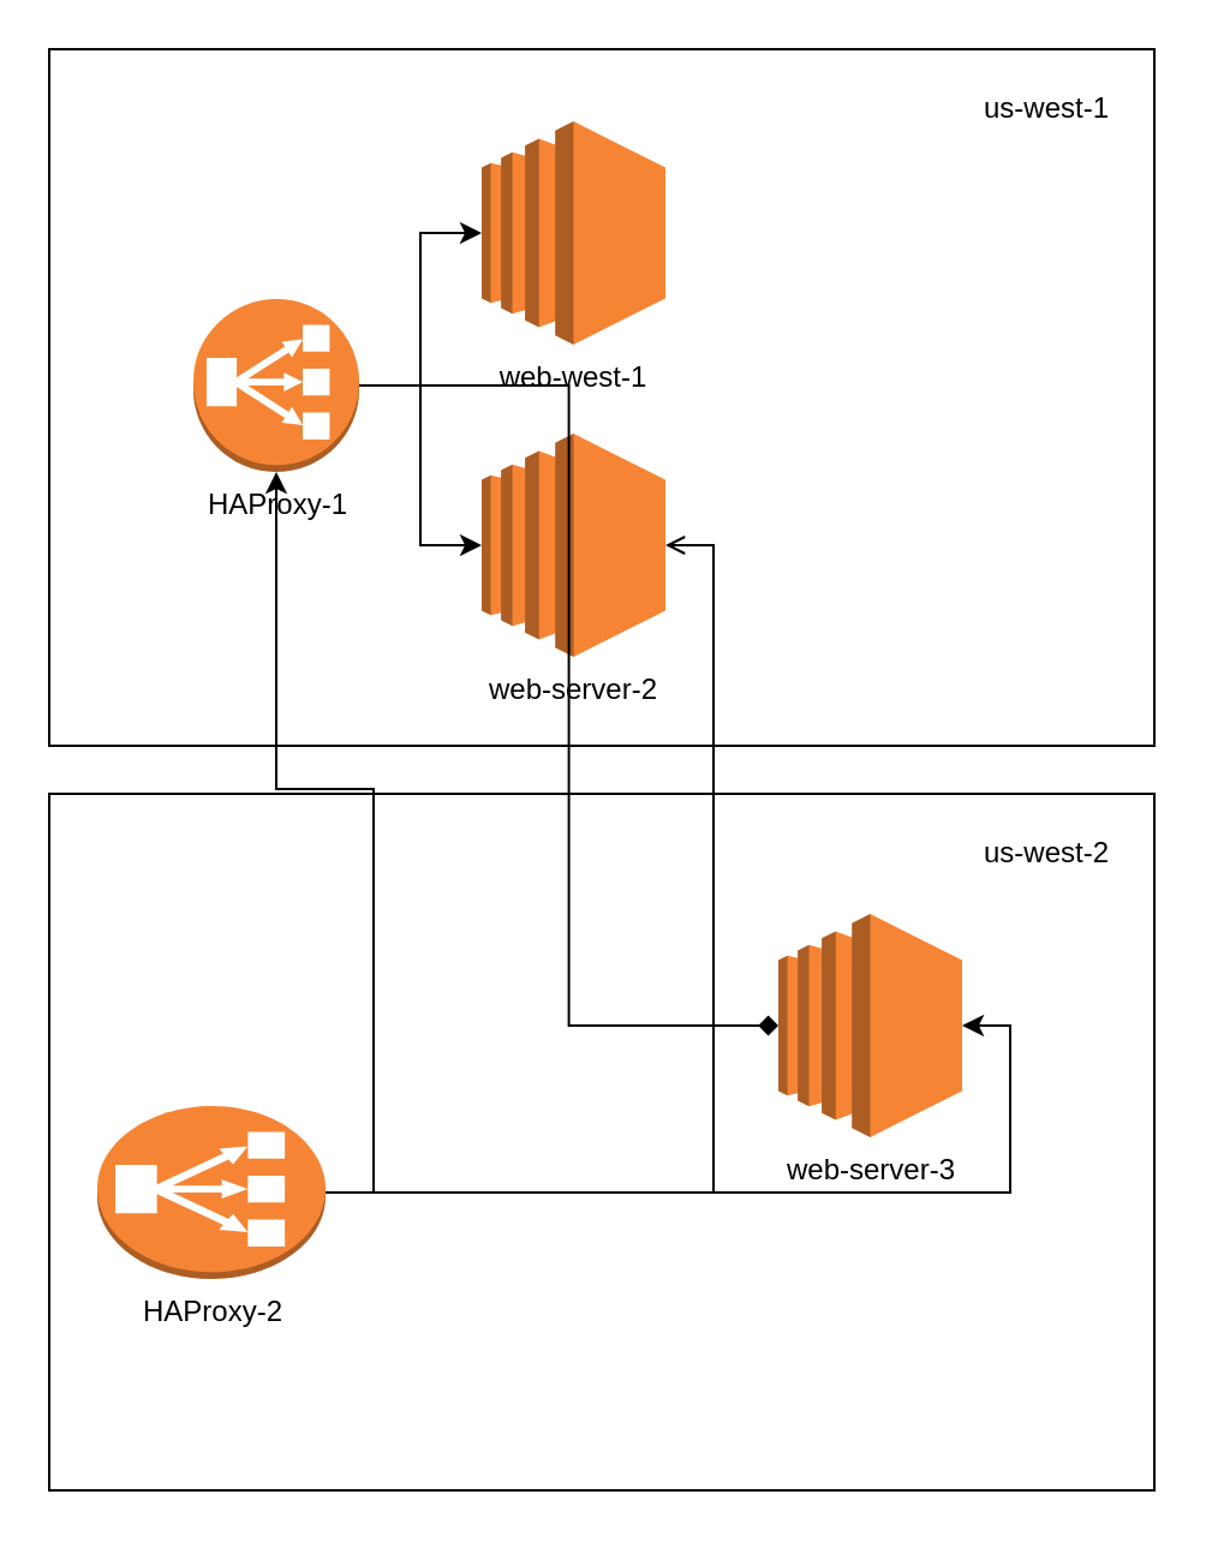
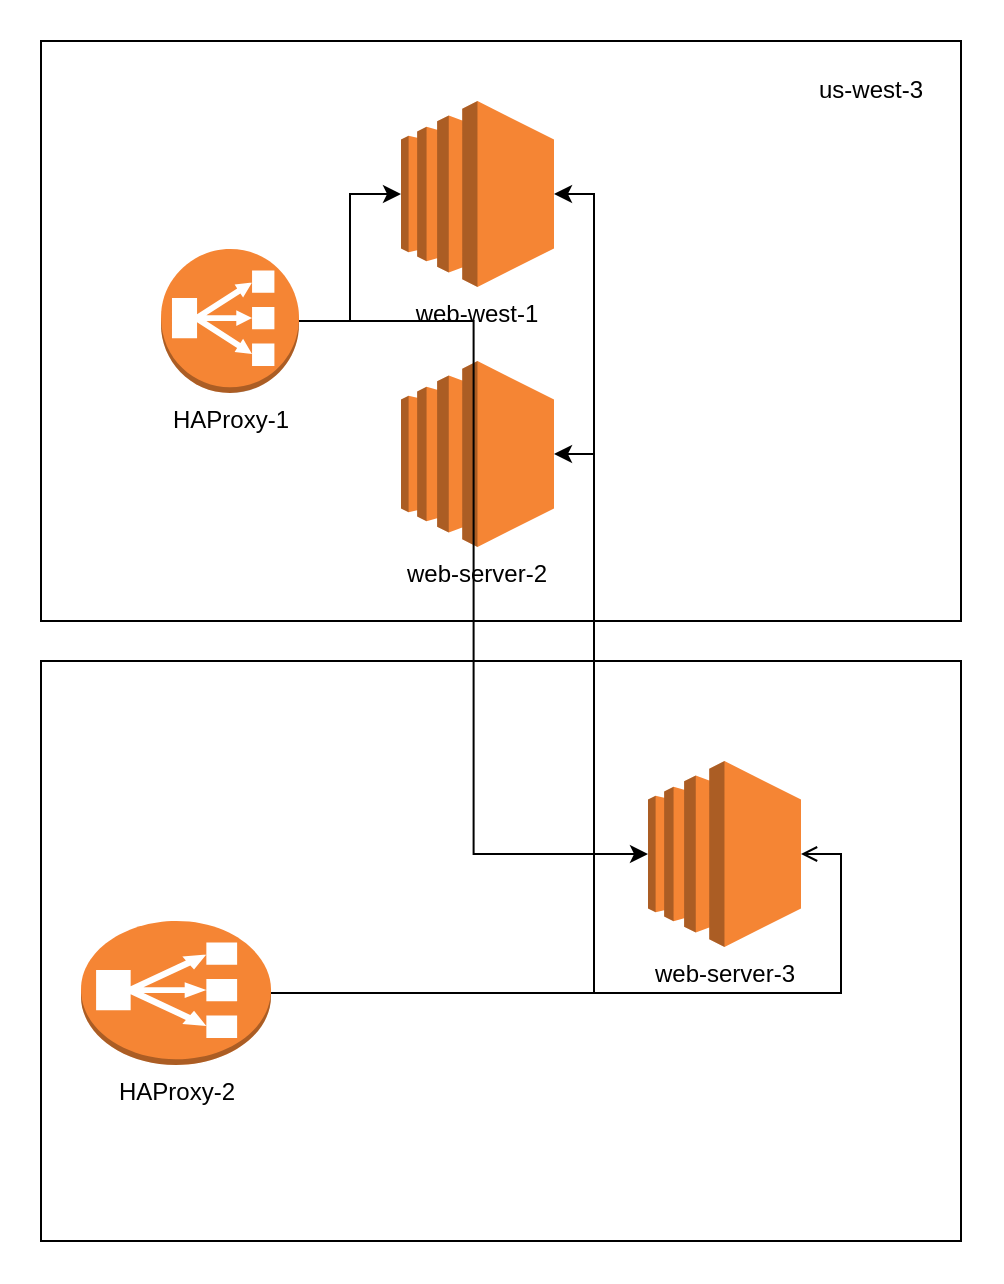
- <mxCell id="6" value="us-west-1" style="text;html=1;align=center;verticalAlign=middle;resizable=0;points=[];autosize=1;strokeColor=none;fillColor=none;" vertex="1" parent="1"><mxGeometry x="400" y="30" width="70" height="30" as="geometry" /></mxCell>
+ <mxCell id="6" value="us-west-3" style="text;html=1;align=center;verticalAlign=middle;resizable=0;points=[];autosize=1;strokeColor=none;fillColor=none;" vertex="1" parent="1"><mxGeometry x="400" y="30" width="70" height="30" as="geometry" /></mxCell>
- <mxCell id="4" style="edgeStyle=orthogonalEdgeStyle;rounded=0;orthogonalLoop=1;jettySize=auto;html=1;exitX=1;exitY=0.5;exitDx=0;exitDy=0;exitPerimeter=0;entryX=0;entryY=0.5;entryDx=0;entryDy=0;entryPerimeter=0;" edge="1" parent="1" source="5" target="8"><mxGeometry relative="1" as="geometry" /></mxCell>
- <mxCell id="13" style="edgeStyle=orthogonalEdgeStyle;rounded=0;orthogonalLoop=1;jettySize=auto;html=1;exitX=1;exitY=0.5;exitDx=0;exitDy=0;exitPerimeter=0;entryX=1;entryY=0.5;entryDx=0;entryDy=0;entryPerimeter=0;endArrow=open;" edge="1" parent="1" source="15" target="8"><mxGeometry relative="1" as="geometry" /></mxCell>
+ <mxCell id="13" style="edgeStyle=orthogonalEdgeStyle;rounded=0;orthogonalLoop=1;jettySize=auto;html=1;exitX=1;exitY=0.5;exitDx=0;exitDy=0;exitPerimeter=0;entryX=1;entryY=0.5;entryDx=0;entryDy=0;entryPerimeter=0;" edge="1" parent="1" source="15" target="8"><mxGeometry relative="1" as="geometry" /></mxCell>
- <mxCell id="12" style="edgeStyle=orthogonalEdgeStyle;rounded=0;orthogonalLoop=1;jettySize=auto;html=1;exitX=1;exitY=0.5;exitDx=0;exitDy=0;exitPerimeter=0;" edge="1" parent="1" source="15" target="5"><mxGeometry relative="1" as="geometry" /></mxCell>
+ <mxCell id="12" style="edgeStyle=orthogonalEdgeStyle;rounded=0;orthogonalLoop=1;jettySize=auto;html=1;exitX=1;exitY=0.5;exitDx=0;exitDy=0;exitPerimeter=0;entryX=1;entryY=0.5;entryDx=0;entryDy=0;entryPerimeter=0;" edge="1" parent="1" source="15" target="7"><mxGeometry relative="1" as="geometry" /></mxCell>
- <mxCell id="10" value="us-west-2" style="text;html=1;align=center;verticalAlign=middle;resizable=0;points=[];autosize=1;strokeColor=none;fillColor=none;" vertex="1" parent="1"><mxGeometry x="400" y="340" width="70" height="30" as="geometry" /></mxCell>
- <mxCell id="16" style="edgeStyle=orthogonalEdgeStyle;rounded=0;orthogonalLoop=1;jettySize=auto;html=1;exitX=1;exitY=0.5;exitDx=0;exitDy=0;exitPerimeter=0;entryX=0;entryY=0.5;entryDx=0;entryDy=0;entryPerimeter=0;endArrow=diamond;" edge="1" parent="1" source="5" target="11"><mxGeometry relative="1" as="geometry" /></mxCell>
+ <mxCell id="16" style="edgeStyle=orthogonalEdgeStyle;rounded=0;orthogonalLoop=1;jettySize=auto;html=1;exitX=1;exitY=0.5;exitDx=0;exitDy=0;exitPerimeter=0;entryX=0;entryY=0.5;entryDx=0;entryDy=0;entryPerimeter=0;" edge="1" parent="1" source="5" target="11"><mxGeometry relative="1" as="geometry" /></mxCell>
- <mxCell id="14" style="edgeStyle=orthogonalEdgeStyle;rounded=0;orthogonalLoop=1;jettySize=auto;html=1;exitX=1;exitY=0.5;exitDx=0;exitDy=0;exitPerimeter=0;entryX=1;entryY=0.5;entryDx=0;entryDy=0;entryPerimeter=0;" edge="1" parent="1" source="15" target="11"><mxGeometry relative="1" as="geometry" /></mxCell>
+ <mxCell id="14" style="edgeStyle=orthogonalEdgeStyle;rounded=0;orthogonalLoop=1;jettySize=auto;html=1;exitX=1;exitY=0.5;exitDx=0;exitDy=0;exitPerimeter=0;entryX=1;entryY=0.5;entryDx=0;entryDy=0;entryPerimeter=0;endArrow=open;" edge="1" parent="1" source="15" target="11"><mxGeometry relative="1" as="geometry" /></mxCell>
